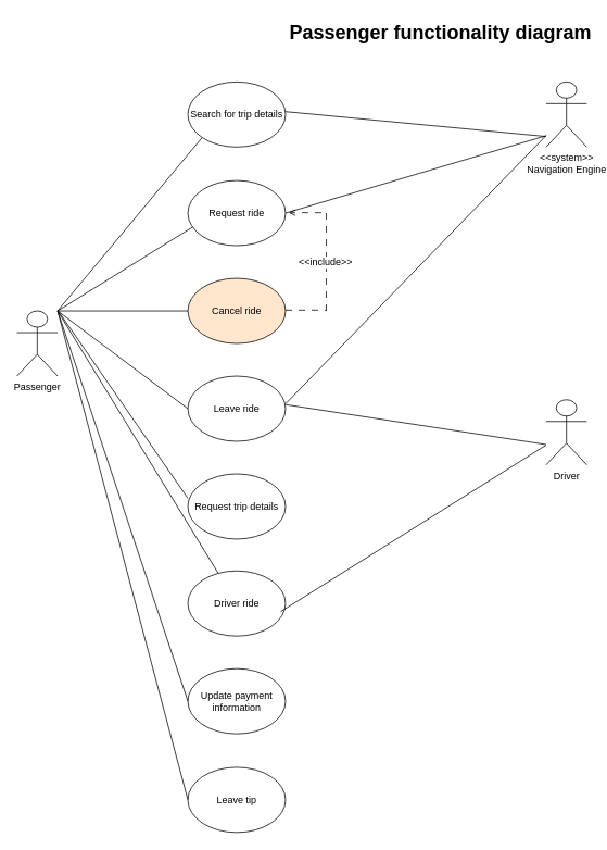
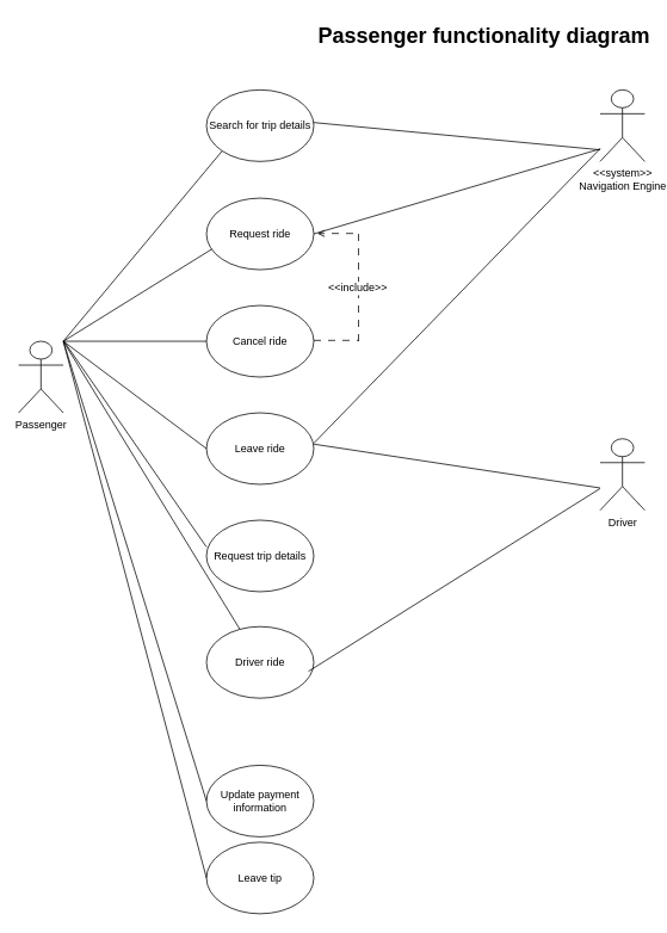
- <mxCell id="6" value="Cancel ride" style="ellipse;whiteSpace=wrap;html=1;fillColor=#ffe6cc;" vertex="1" parent="1"><mxGeometry x="230" y="341" width="120" height="80" as="geometry" /></mxCell>
+ <mxCell id="6" value="Cancel ride" style="ellipse;whiteSpace=wrap;html=1;" vertex="1" parent="1"><mxGeometry x="230" y="341" width="120" height="80" as="geometry" /></mxCell>
- <mxCell id="10" value="Update payment information" style="ellipse;whiteSpace=wrap;html=1;" vertex="1" parent="1"><mxGeometry x="230" y="820" width="120" height="80" as="geometry" /></mxCell>
+ <mxCell id="10" value="Update payment information" style="ellipse;whiteSpace=wrap;html=1;" vertex="1" parent="1"><mxGeometry x="230" y="855" width="120" height="80" as="geometry" /></mxCell>
